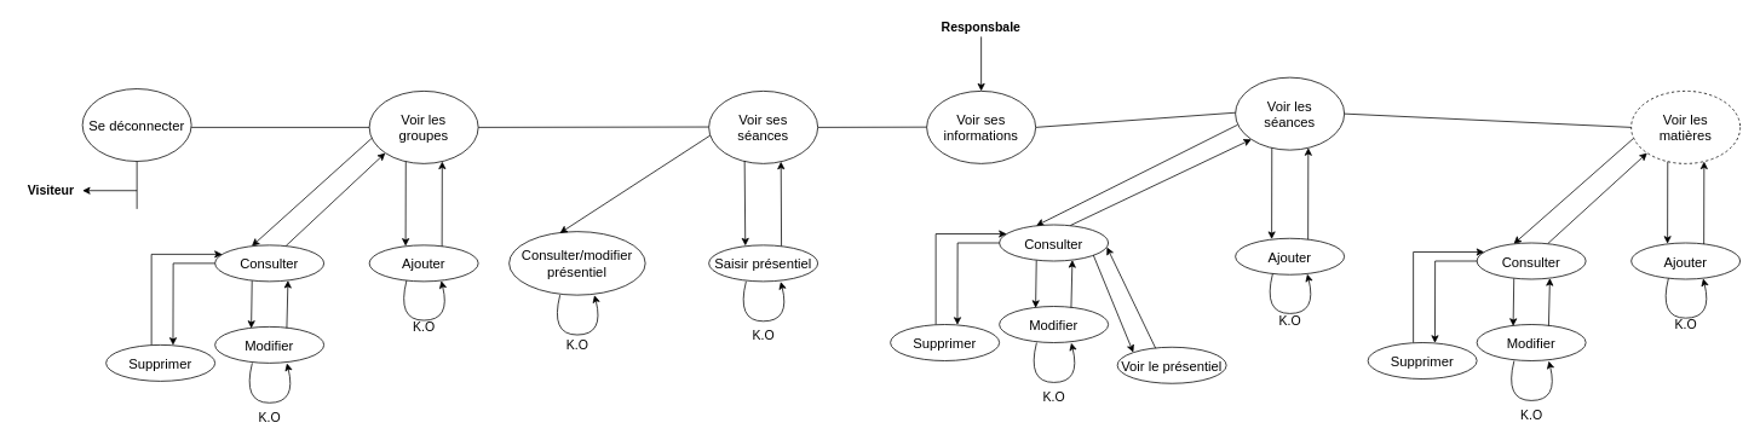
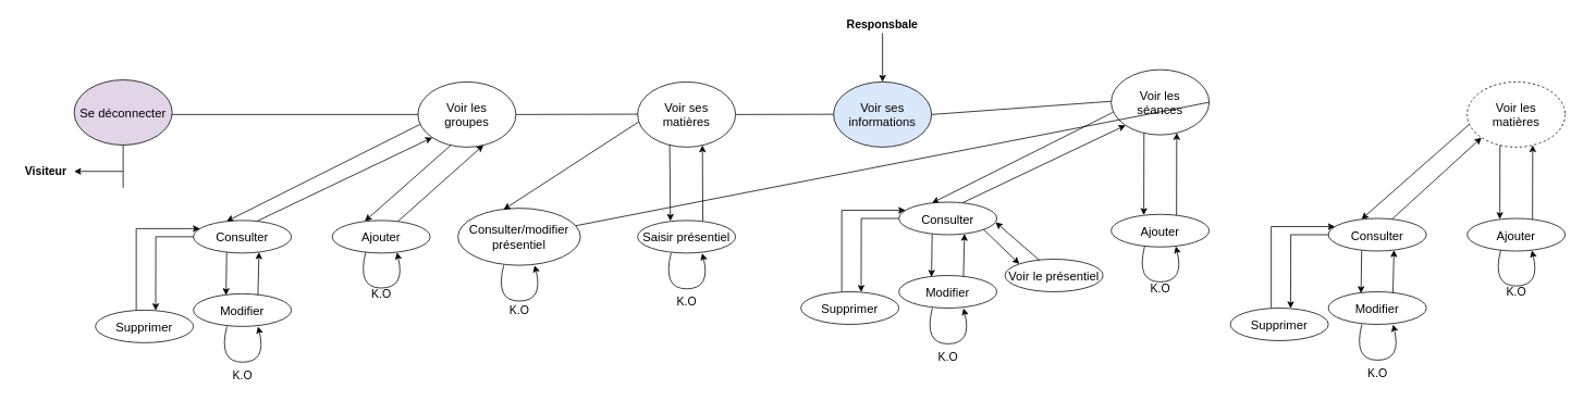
- <mxCell id="80" value="" style="endArrow=none;html=1;entryX=0;entryY=0.5;entryDx=0;entryDy=0;exitX=1;exitY=0.5;exitDx=0;exitDy=0;" edge="1" parent="1" target="47" source="66"><mxGeometry width="50" height="50" relative="1" as="geometry"><mxPoint x="1480" y="127.5" as="sourcePoint" /><mxPoint x="1771.68" y="131.91" as="targetPoint" /></mxGeometry></mxCell>
+ <mxCell id="80" value="" style="endArrow=none;html=1;exitX=1;exitY=0.5;exitDx=0;exitDy=0;" edge="1" parent="1" target="14" source="66"><mxGeometry width="50" height="50" relative="1" as="geometry"><mxPoint x="1480" y="127.5" as="sourcePoint" /><mxPoint x="1771.68" y="131.91" as="targetPoint" /></mxGeometry></mxCell>
- <mxCell id="7" value="&lt;font style=&quot;font-size: 15px&quot;&gt;Se déconnecter&lt;/font&gt;" style="ellipse;whiteSpace=wrap;html=1;" parent="1" vertex="1"><mxGeometry x="90" y="97.5" width="120" height="80" as="geometry" /></mxCell>
+ <mxCell id="7" value="&lt;font style=&quot;font-size: 15px&quot;&gt;Se déconnecter&lt;/font&gt;" style="ellipse;whiteSpace=wrap;html=1;fillColor=#e1d5e7;" parent="1" vertex="1"><mxGeometry x="90" y="97.5" width="120" height="80" as="geometry" /></mxCell>
- <mxCell id="27" value="&lt;font style=&quot;font-size: 15px&quot;&gt;Voir les&lt;br&gt;groupes&lt;br&gt;&lt;/font&gt;" style="ellipse;whiteSpace=wrap;html=1;" vertex="1" parent="1"><mxGeometry x="406" y="100" width="120" height="80" as="geometry" /></mxCell>
+ <mxCell id="27" value="&lt;font style=&quot;font-size: 15px&quot;&gt;Voir les&lt;br&gt;groupes&lt;br&gt;&lt;/font&gt;" style="ellipse;whiteSpace=wrap;html=1;" vertex="1" parent="1"><mxGeometry x="511" y="100" width="120" height="80" as="geometry" /></mxCell>
- <mxCell id="11" value="&lt;font style=&quot;font-size: 15px&quot;&gt;Voir ses&lt;br&gt;séances&lt;br&gt;&lt;/font&gt;" style="ellipse;whiteSpace=wrap;html=1;" parent="1" vertex="1"><mxGeometry x="780" y="100" width="120" height="80" as="geometry" /></mxCell>
+ <mxCell id="11" value="&lt;font style=&quot;font-size: 15px&quot;&gt;Voir ses&lt;br&gt;matières&lt;br&gt;&lt;/font&gt;" style="ellipse;whiteSpace=wrap;html=1;" parent="1" vertex="1"><mxGeometry x="780" y="100" width="120" height="80" as="geometry" /></mxCell>
- <mxCell id="3" value="&lt;font style=&quot;font-size: 15px&quot;&gt;Voir ses informations&lt;/font&gt;" style="ellipse;whiteSpace=wrap;html=1;" parent="1" vertex="1"><mxGeometry x="1020" y="100" width="120" height="80" as="geometry" /></mxCell>
+ <mxCell id="3" value="&lt;font style=&quot;font-size: 15px&quot;&gt;Voir ses informations&lt;/font&gt;" style="ellipse;whiteSpace=wrap;html=1;fillColor=#dae8fc;" parent="1" vertex="1"><mxGeometry x="1020" y="100" width="120" height="80" as="geometry" /></mxCell>
- <mxCell id="82" value="&lt;font style=&quot;font-size: 15px&quot;&gt;Voir le présentiel&lt;/font&gt;" style="ellipse;whiteSpace=wrap;html=1;" vertex="1" parent="1"><mxGeometry x="1230" y="382.5" width="120" height="40" as="geometry" /></mxCell>
+ <mxCell id="82" value="&lt;font style=&quot;font-size: 15px&quot;&gt;Voir le présentiel&lt;/font&gt;" style="ellipse;whiteSpace=wrap;html=1;" vertex="1" parent="1"><mxGeometry x="1230" y="317.5" width="120" height="40" as="geometry" /></mxCell>
